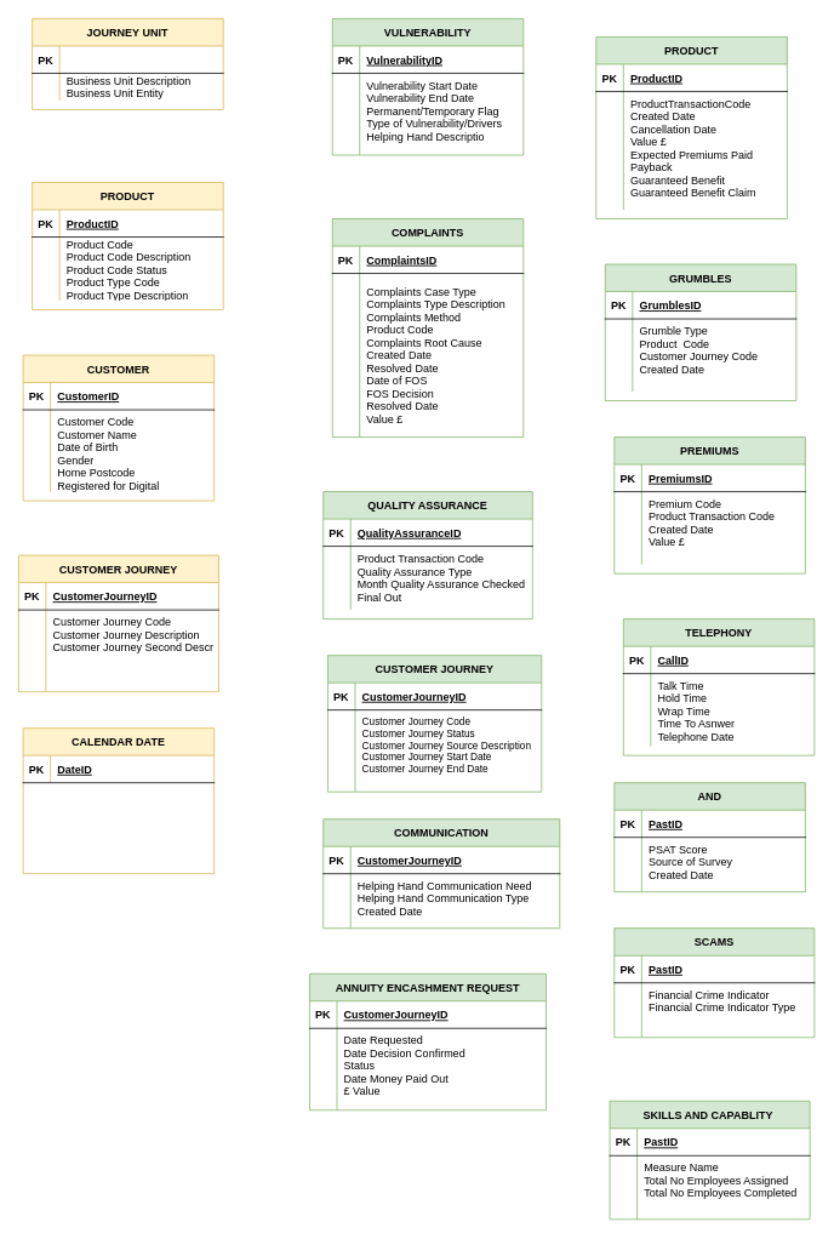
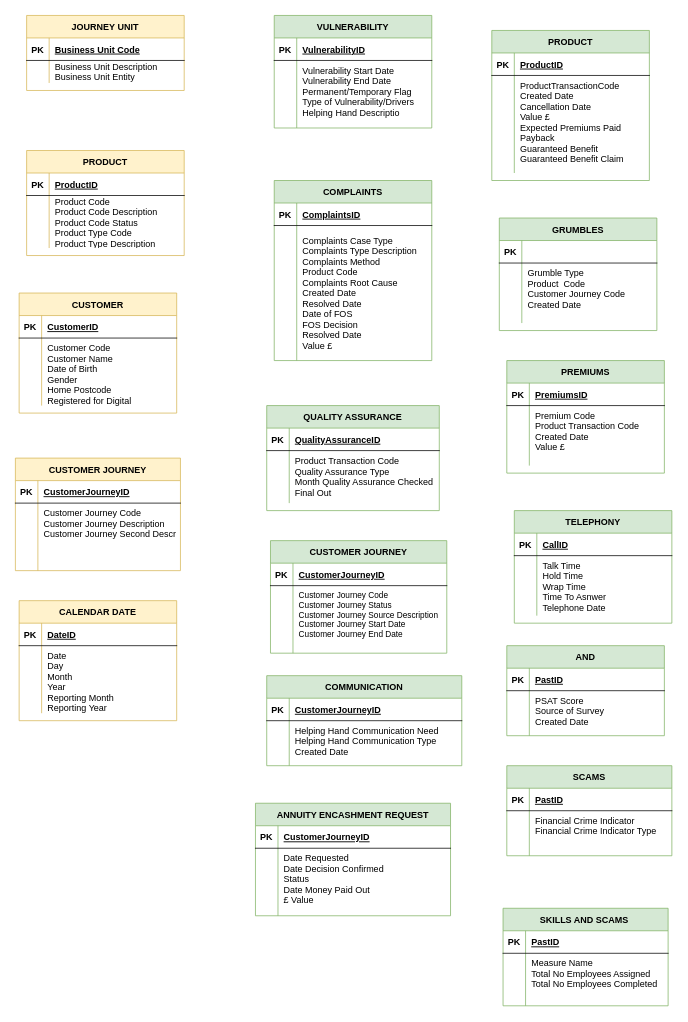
+ <mxCell id="5" value="Business Unit Code" style="shape=partialRectangle;overflow=hidden;connectable=0;fillColor=none;top=0;left=0;bottom=0;right=0;align=left;spacingLeft=6;fontStyle=5;" parent="3" vertex="1"><mxGeometry x="30" width="180" height="30" as="geometry"><mxRectangle width="180" height="30" as="alternateBounds" /></mxGeometry></mxCell>
- <mxCell id="89" value="GrumblesID" style="shape=partialRectangle;overflow=hidden;connectable=0;fillColor=none;top=0;left=0;bottom=0;right=0;align=left;spacingLeft=6;fontStyle=5;" vertex="1" parent="87"><mxGeometry x="30" width="180" height="30" as="geometry"><mxRectangle width="180" height="30" as="alternateBounds" /></mxGeometry></mxCell>
+ <mxCell id="29" value="Date &#10;Day &#10;Month &#10;Year &#10;Reporting Month &#10;Reporting Year " style="shape=partialRectangle;overflow=hidden;connectable=0;fillColor=none;top=0;left=0;bottom=0;right=0;align=left;spacingLeft=6;verticalAlign=top;" parent="27" vertex="1"><mxGeometry x="30" width="180" height="90" as="geometry"><mxRectangle width="180" height="90" as="alternateBounds" /></mxGeometry></mxCell>
- <mxCell id="121" value="SKILLS AND CAPABLITY " style="shape=table;startSize=30;container=1;collapsible=1;childLayout=tableLayout;fixedRows=1;rowLines=0;fontStyle=1;align=center;resizeLast=1;fillColor=#d5e8d4;strokeColor=#82b366;" vertex="1" parent="1"><mxGeometry x="670" y="1210" width="220" height="130.0" as="geometry" /></mxCell>
+ <mxCell id="121" value="SKILLS AND SCAMS " style="shape=table;startSize=30;container=1;collapsible=1;childLayout=tableLayout;fixedRows=1;rowLines=0;fontStyle=1;align=center;resizeLast=1;fillColor=#d5e8d4;strokeColor=#82b366;" vertex="1" parent="1"><mxGeometry x="670" y="1210" width="220" height="130.0" as="geometry" /></mxCell>
